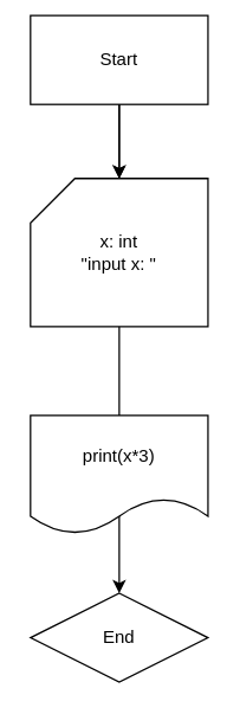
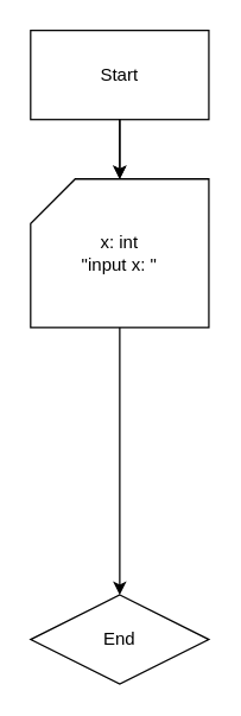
- <mxCell id="3" value="&lt;div&gt;Start&lt;/div&gt;" style="rounded=0;whiteSpace=wrap;html=1;" vertex="1" parent="1"><mxGeometry x="20" y="10" width="120" height="60" as="geometry" /></mxCell>
+ <mxCell id="3" value="&lt;div&gt;Start&lt;/div&gt;" style="rounded=0;whiteSpace=wrap;html=1;" vertex="1" parent="1"><mxGeometry x="20" y="20" width="120" height="60" as="geometry" /></mxCell>
- <mxCell id="8" value="print(x*3)" style="shape=document;whiteSpace=wrap;html=1;boundedLbl=1;" vertex="1" parent="1"><mxGeometry x="20" y="280" width="120" height="80" as="geometry" /></mxCell>
